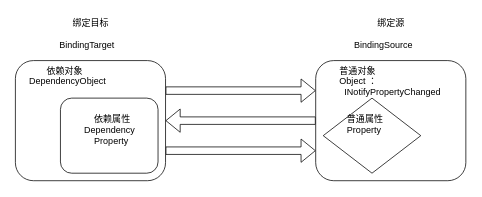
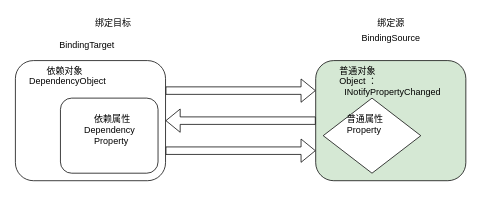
- <mxCell id="2" value="绑定目标" parent="1" style="text;html=1;align=center;verticalAlign=middle;resizable=0;points=[];autosize=1;" vertex="1"><mxGeometry as="geometry" x="90" y="20" width="60" height="20" /></mxCell>
+ <mxCell id="2" value="绑定目标" parent="1" style="text;html=1;align=center;verticalAlign=middle;resizable=0;points=[];autosize=1;" vertex="1"><mxGeometry x="120" y="20" as="geometry" width="60" height="20" /></mxCell>
- <mxCell id="12" value="BindingSource" parent="1" style="text;html=1;align=center;verticalAlign=middle;resizable=0;points=[];autosize=1;" vertex="1"><mxGeometry x="460" y="50" as="geometry" width="100" height="20" /></mxCell>
+ <mxCell id="12" value="BindingSource" parent="1" style="text;html=1;align=center;verticalAlign=middle;resizable=0;points=[];autosize=1;" vertex="1"><mxGeometry as="geometry" x="470" y="40" width="100" height="20" /></mxCell>
- <mxCell id="9" value="&amp;nbsp; &amp;nbsp; &amp;nbsp; &amp;nbsp; &amp;nbsp;普通对象&lt;br&gt;&amp;nbsp; &amp;nbsp; &amp;nbsp; &amp;nbsp; &amp;nbsp;Object ：&lt;br&gt;&amp;nbsp; &amp;nbsp; &amp;nbsp; &amp;nbsp; &amp;nbsp; &amp;nbsp;INotifyPropertyChanged" parent="1" style="rounded=1;whiteSpace=wrap;html=1;align=left;verticalAlign=top;" vertex="1"><mxGeometry as="geometry" x="420" y="80" width="200" height="160" /></mxCell>
+ <mxCell id="9" value="&amp;nbsp; &amp;nbsp; &amp;nbsp; &amp;nbsp; &amp;nbsp;普通对象&lt;br&gt;&amp;nbsp; &amp;nbsp; &amp;nbsp; &amp;nbsp; &amp;nbsp;Object ：&lt;br&gt;&amp;nbsp; &amp;nbsp; &amp;nbsp; &amp;nbsp; &amp;nbsp; &amp;nbsp;INotifyPropertyChanged" parent="1" style="rounded=1;whiteSpace=wrap;html=1;align=left;verticalAlign=top;fillColor=#d5e8d4;" vertex="1"><mxGeometry as="geometry" x="420" y="80" width="200" height="160" /></mxCell>
